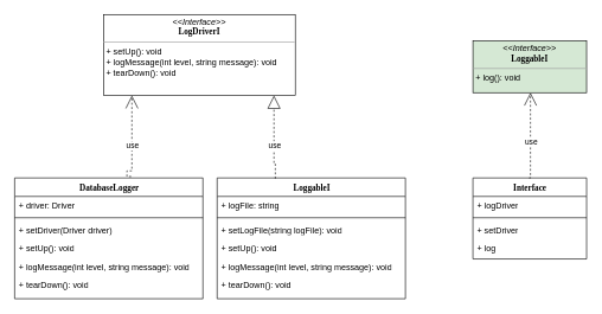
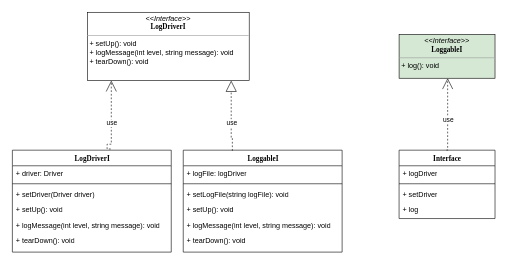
- <mxCell id="9" value="DatabaseLogger" style="swimlane;html=1;fontStyle=1;align=center;verticalAlign=top;childLayout=stackLayout;horizontal=1;startSize=26;horizontalStack=0;resizeParent=1;resizeLast=0;collapsible=1;marginBottom=0;swimlaneFillColor=#ffffff;rounded=0;shadow=0;comic=0;labelBackgroundColor=none;strokeWidth=1;fillColor=none;fontFamily=Verdana;fontSize=12" vertex="1" parent="1"><mxGeometry x="20" y="250" width="265" height="170" as="geometry" /></mxCell>
+ <mxCell id="9" value="LogDriverI" style="swimlane;html=1;fontStyle=1;align=center;verticalAlign=top;childLayout=stackLayout;horizontal=1;startSize=26;horizontalStack=0;resizeParent=1;resizeLast=0;collapsible=1;marginBottom=0;swimlaneFillColor=#ffffff;rounded=0;shadow=0;comic=0;labelBackgroundColor=none;strokeWidth=1;fillColor=none;fontFamily=Verdana;fontSize=12" vertex="1" parent="1"><mxGeometry x="20" y="250" width="265" height="170" as="geometry" /></mxCell>
- <mxCell id="17" value="+ logFile: string" style="text;html=1;strokeColor=none;fillColor=none;align=left;verticalAlign=top;spacingLeft=4;spacingRight=4;whiteSpace=wrap;overflow=hidden;rotatable=0;points=[[0,0.5],[1,0.5]];portConstraint=eastwest;" vertex="1" parent="16"><mxGeometry y="26" width="265" height="26" as="geometry" /></mxCell>
+ <mxCell id="17" value="+ logFile: logDriver" style="text;html=1;strokeColor=none;fillColor=none;align=left;verticalAlign=top;spacingLeft=4;spacingRight=4;whiteSpace=wrap;overflow=hidden;rotatable=0;points=[[0,0.5],[1,0.5]];portConstraint=eastwest;" vertex="1" parent="16"><mxGeometry y="26" width="265" height="26" as="geometry" /></mxCell>
